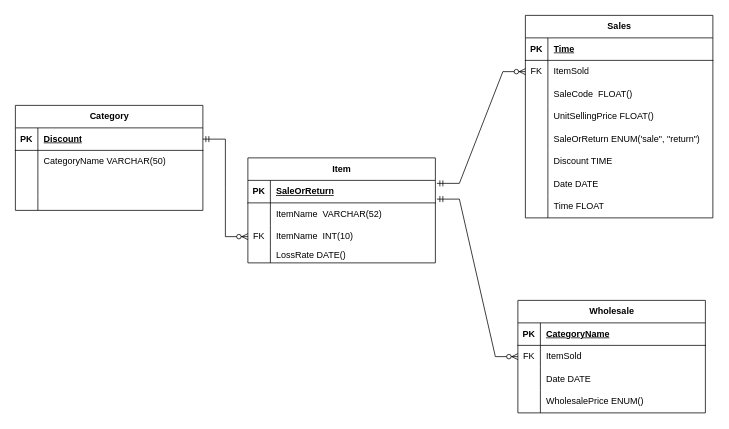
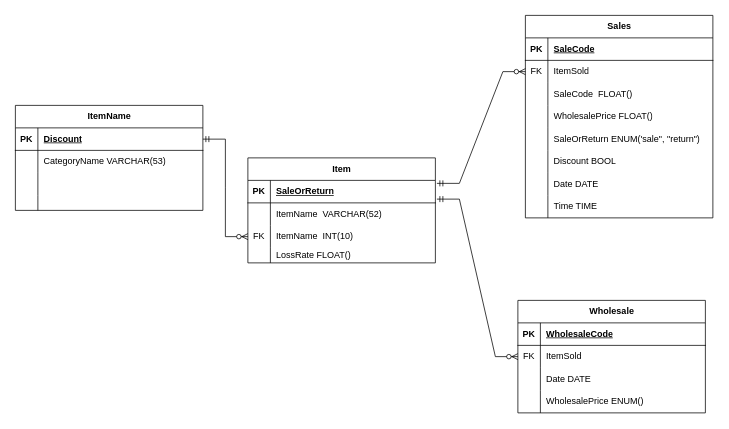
- <mxCell id="31" value="Time" style="shape=partialRectangle;connectable=0;fillColor=none;top=0;left=0;bottom=0;right=0;align=left;spacingLeft=6;fontStyle=5;overflow=hidden;whiteSpace=wrap;html=1;" parent="29" vertex="1"><mxGeometry x="30" width="220" height="30" as="geometry"><mxRectangle width="220" height="30" as="alternateBounds" /></mxGeometry></mxCell>
+ <mxCell id="31" value="SaleCode" style="shape=partialRectangle;connectable=0;fillColor=none;top=0;left=0;bottom=0;right=0;align=left;spacingLeft=6;fontStyle=5;overflow=hidden;whiteSpace=wrap;html=1;" parent="29" vertex="1"><mxGeometry x="30" width="220" height="30" as="geometry"><mxRectangle width="220" height="30" as="alternateBounds" /></mxGeometry></mxCell>
- <mxCell id="15" value="Category" style="shape=table;startSize=30;container=1;collapsible=1;childLayout=tableLayout;fixedRows=1;rowLines=0;fontStyle=1;align=center;resizeLast=1;html=1;" parent="1" vertex="1"><mxGeometry x="20" y="140" width="250" height="140" as="geometry" /></mxCell>
+ <mxCell id="15" value="ItemName" style="shape=table;startSize=30;container=1;collapsible=1;childLayout=tableLayout;fixedRows=1;rowLines=0;fontStyle=1;align=center;resizeLast=1;html=1;" parent="1" vertex="1"><mxGeometry x="20" y="140" width="250" height="140" as="geometry" /></mxCell>
- <mxCell id="40" value="UnitSellingPrice FLOAT()" style="shape=partialRectangle;connectable=0;fillColor=none;top=0;left=0;bottom=0;right=0;align=left;spacingLeft=6;overflow=hidden;whiteSpace=wrap;html=1;" parent="38" vertex="1"><mxGeometry x="30" width="220" height="30" as="geometry"><mxRectangle width="220" height="30" as="alternateBounds" /></mxGeometry></mxCell>
+ <mxCell id="40" value="WholesalePrice FLOAT()" style="shape=partialRectangle;connectable=0;fillColor=none;top=0;left=0;bottom=0;right=0;align=left;spacingLeft=6;overflow=hidden;whiteSpace=wrap;html=1;" parent="38" vertex="1"><mxGeometry x="30" width="220" height="30" as="geometry"><mxRectangle width="220" height="30" as="alternateBounds" /></mxGeometry></mxCell>
- <mxCell id="21" value="CategoryName VARCHAR(50)" style="shape=partialRectangle;connectable=0;fillColor=none;top=0;left=0;bottom=0;right=0;align=left;spacingLeft=6;overflow=hidden;whiteSpace=wrap;html=1;" parent="19" vertex="1"><mxGeometry x="30" width="220" height="30" as="geometry"><mxRectangle width="220" height="30" as="alternateBounds" /></mxGeometry></mxCell>
+ <mxCell id="21" value="CategoryName VARCHAR(53)" style="shape=partialRectangle;connectable=0;fillColor=none;top=0;left=0;bottom=0;right=0;align=left;spacingLeft=6;overflow=hidden;whiteSpace=wrap;html=1;" parent="19" vertex="1"><mxGeometry x="30" width="220" height="30" as="geometry"><mxRectangle width="220" height="30" as="alternateBounds" /></mxGeometry></mxCell>
- <mxCell id="46" value="Discount TIME" style="shape=partialRectangle;connectable=0;fillColor=none;top=0;left=0;bottom=0;right=0;align=left;spacingLeft=6;overflow=hidden;whiteSpace=wrap;html=1;" parent="44" vertex="1"><mxGeometry x="30" width="220" height="30" as="geometry"><mxRectangle width="220" height="30" as="alternateBounds" /></mxGeometry></mxCell>
+ <mxCell id="46" value="Discount BOOL" style="shape=partialRectangle;connectable=0;fillColor=none;top=0;left=0;bottom=0;right=0;align=left;spacingLeft=6;overflow=hidden;whiteSpace=wrap;html=1;" parent="44" vertex="1"><mxGeometry x="30" width="220" height="30" as="geometry"><mxRectangle width="220" height="30" as="alternateBounds" /></mxGeometry></mxCell>
- <mxCell id="52" value="Time FLOAT" style="shape=partialRectangle;connectable=0;fillColor=none;top=0;left=0;bottom=0;right=0;align=left;spacingLeft=6;overflow=hidden;whiteSpace=wrap;html=1;" parent="50" vertex="1"><mxGeometry x="30" width="220" height="30" as="geometry"><mxRectangle width="220" height="30" as="alternateBounds" /></mxGeometry></mxCell>
+ <mxCell id="52" value="Time TIME" style="shape=partialRectangle;connectable=0;fillColor=none;top=0;left=0;bottom=0;right=0;align=left;spacingLeft=6;overflow=hidden;whiteSpace=wrap;html=1;" parent="50" vertex="1"><mxGeometry x="30" width="220" height="30" as="geometry"><mxRectangle width="220" height="30" as="alternateBounds" /></mxGeometry></mxCell>
- <mxCell id="14" value="LossRate DATE()" style="shape=partialRectangle;connectable=0;fillColor=none;top=0;left=0;bottom=0;right=0;align=left;spacingLeft=6;overflow=hidden;whiteSpace=wrap;html=1;" parent="12" vertex="1"><mxGeometry x="30" width="220" height="20" as="geometry"><mxRectangle width="220" height="20" as="alternateBounds" /></mxGeometry></mxCell>
+ <mxCell id="14" value="LossRate FLOAT()" style="shape=partialRectangle;connectable=0;fillColor=none;top=0;left=0;bottom=0;right=0;align=left;spacingLeft=6;overflow=hidden;whiteSpace=wrap;html=1;" parent="12" vertex="1"><mxGeometry x="30" width="220" height="20" as="geometry"><mxRectangle width="220" height="20" as="alternateBounds" /></mxGeometry></mxCell>
- <mxCell id="56" value="CategoryName" style="shape=partialRectangle;connectable=0;fillColor=none;top=0;left=0;bottom=0;right=0;align=left;spacingLeft=6;fontStyle=5;overflow=hidden;whiteSpace=wrap;html=1;" parent="54" vertex="1"><mxGeometry x="30" width="220" height="30" as="geometry"><mxRectangle width="220" height="30" as="alternateBounds" /></mxGeometry></mxCell>
+ <mxCell id="56" value="WholesaleCode" style="shape=partialRectangle;connectable=0;fillColor=none;top=0;left=0;bottom=0;right=0;align=left;spacingLeft=6;fontStyle=5;overflow=hidden;whiteSpace=wrap;html=1;" parent="54" vertex="1"><mxGeometry x="30" width="220" height="30" as="geometry"><mxRectangle width="220" height="30" as="alternateBounds" /></mxGeometry></mxCell>
